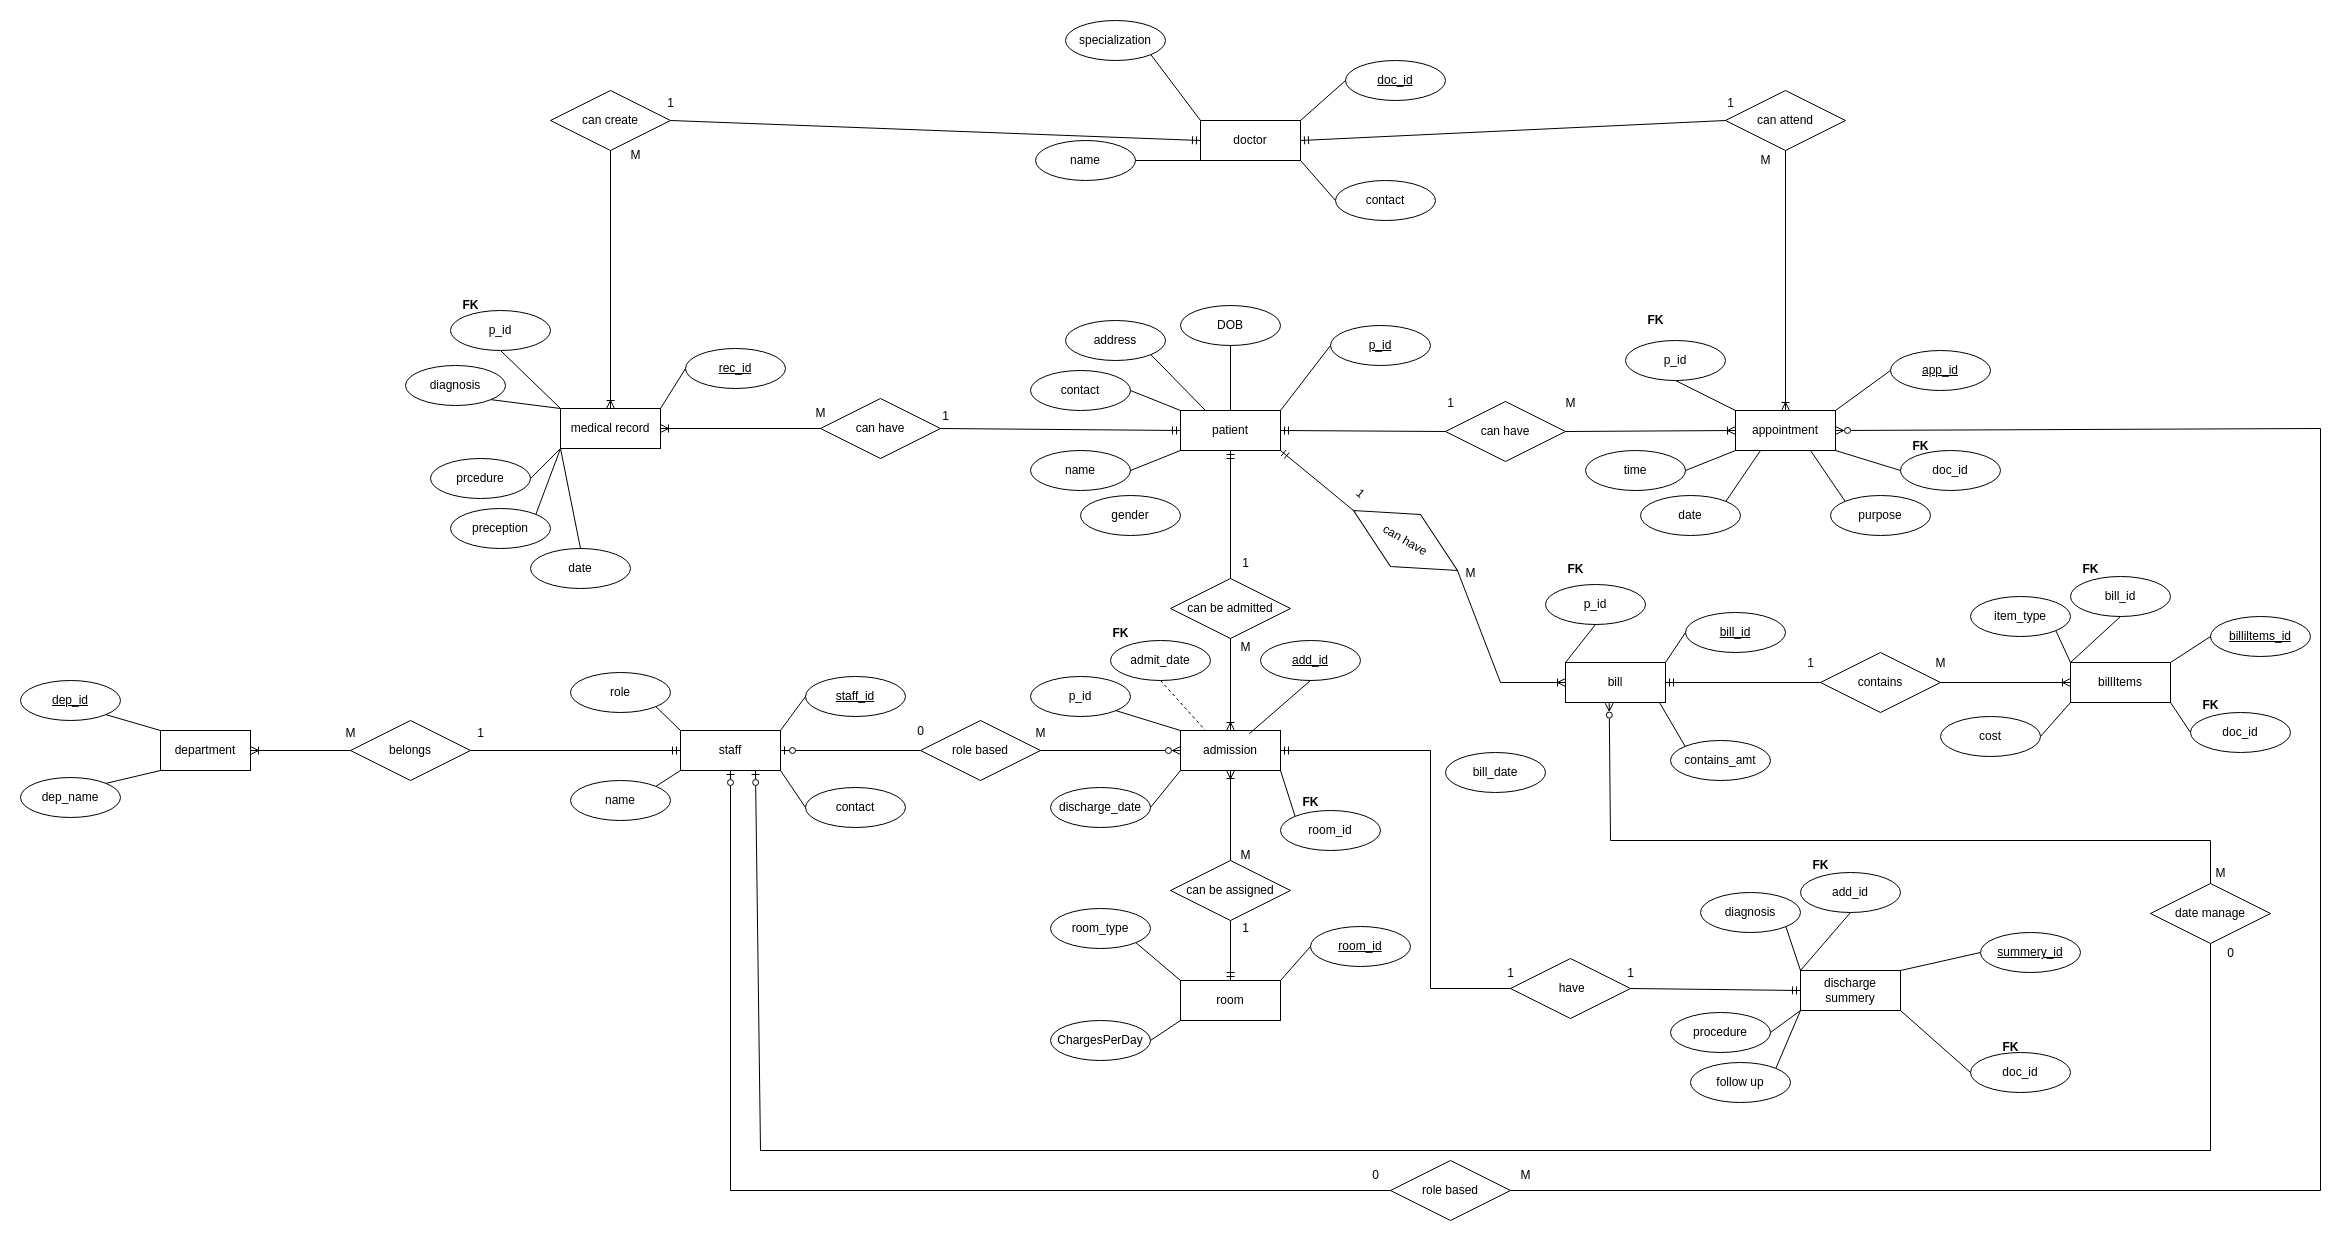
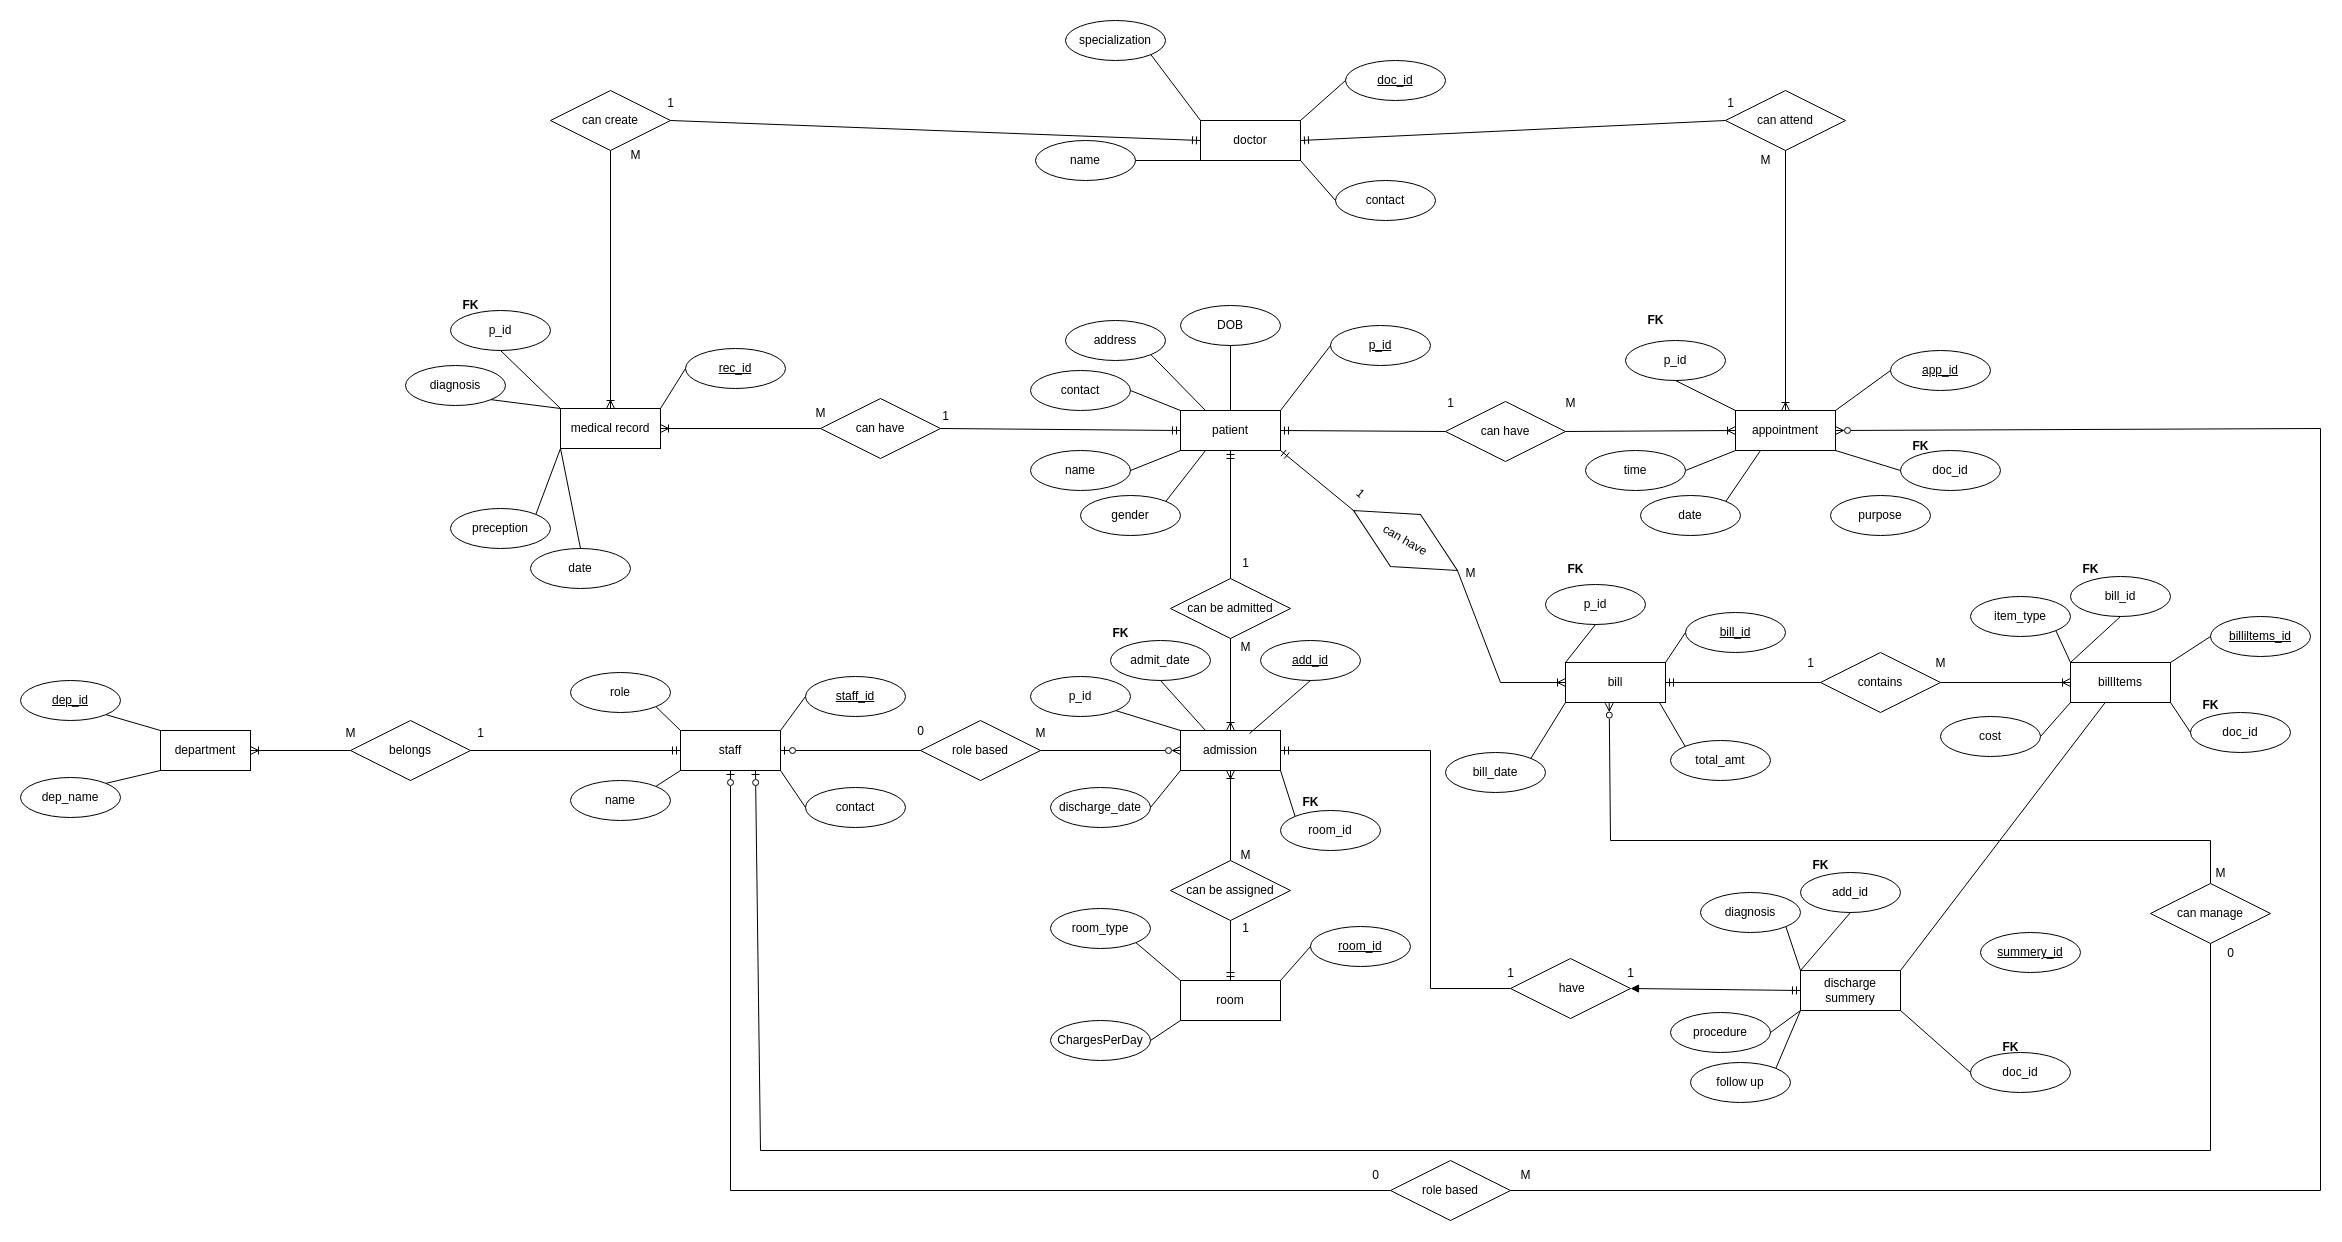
- <mxCell id="61" value="" style="endArrow=none;html=1;rounded=0;exitX=0;exitY=1;exitDx=0;exitDy=0;entryX=1;entryY=0.5;entryDx=0;entryDy=0;" edge="1" parent="1" source="53" target="54"><mxGeometry relative="1" as="geometry"><mxPoint x="770" y="792" as="sourcePoint" /><mxPoint x="785" y="838" as="targetPoint" /></mxGeometry></mxCell>
+ <mxCell id="12" value="" style="endArrow=none;html=1;rounded=0;exitX=0.25;exitY=1;exitDx=0;exitDy=0;entryX=1;entryY=0;entryDx=0;entryDy=0;" edge="1" parent="1" source="2" target="6"><mxGeometry relative="1" as="geometry"><mxPoint x="1175" y="475" as="sourcePoint" /><mxPoint x="1190" y="521" as="targetPoint" /></mxGeometry></mxCell>
- <mxCell id="51" value="" style="endArrow=none;html=1;rounded=0;exitX=0.75;exitY=1;exitDx=0;exitDy=0;entryX=0;entryY=0;entryDx=0;entryDy=0;" edge="1" parent="1" source="38" target="50"><mxGeometry relative="1" as="geometry"><mxPoint x="1785" y="471" as="sourcePoint" /><mxPoint x="1760" y="527" as="targetPoint" /></mxGeometry></mxCell>
- <mxCell id="54" value="prcedure" style="ellipse;whiteSpace=wrap;html=1;align=center;" vertex="1" parent="1"><mxGeometry x="430" y="458" width="100" height="40" as="geometry" /></mxCell>
- <mxCell id="80" value="" style="endArrow=none;html=1;rounded=0;exitX=0.5;exitY=1;exitDx=0;exitDy=0;entryX=0.25;entryY=0;entryDx=0;entryDy=0;dashed=1;" edge="1" parent="1" source="79" target="74"><mxGeometry relative="1" as="geometry"><mxPoint x="1085" y="703" as="sourcePoint" /><mxPoint x="1245" y="703" as="targetPoint" /></mxGeometry></mxCell>
+ <mxCell id="80" value="" style="endArrow=none;html=1;rounded=0;exitX=0.5;exitY=1;exitDx=0;exitDy=0;entryX=0.25;entryY=0;entryDx=0;entryDy=0;" edge="1" parent="1" source="79" target="74"><mxGeometry relative="1" as="geometry"><mxPoint x="1085" y="703" as="sourcePoint" /><mxPoint x="1245" y="703" as="targetPoint" /></mxGeometry></mxCell>
+ <mxCell id="94" value="" style="endArrow=none;html=1;rounded=0;exitX=0;exitY=1;exitDx=0;exitDy=0;entryX=1;entryY=0;entryDx=0;entryDy=0;" edge="1" parent="1" source="87" target="90"><mxGeometry relative="1" as="geometry"><mxPoint x="1625" y="856" as="sourcePoint" /><mxPoint x="1640" y="902" as="targetPoint" /></mxGeometry></mxCell>
- <mxCell id="91" value="contains_amt" style="ellipse;whiteSpace=wrap;html=1;align=center;" vertex="1" parent="1"><mxGeometry x="1670" y="740" width="100" height="40" as="geometry" /></mxCell>
+ <mxCell id="91" value="total_amt" style="ellipse;whiteSpace=wrap;html=1;align=center;" vertex="1" parent="1"><mxGeometry x="1670" y="740" width="100" height="40" as="geometry" /></mxCell>
- <mxCell id="186" value="date manage" style="shape=rhombus;perimeter=rhombusPerimeter;whiteSpace=wrap;html=1;align=center;" vertex="1" parent="1"><mxGeometry x="2150" y="883" width="120" height="60" as="geometry" /></mxCell>
+ <mxCell id="186" value="can manage" style="shape=rhombus;perimeter=rhombusPerimeter;whiteSpace=wrap;html=1;align=center;" vertex="1" parent="1"><mxGeometry x="2150" y="883" width="120" height="60" as="geometry" /></mxCell>
- <mxCell id="122" value="" style="endArrow=none;html=1;rounded=0;exitX=1;exitY=0;exitDx=0;exitDy=0;entryX=0;entryY=0.5;entryDx=0;entryDy=0;" edge="1" parent="1" source="110" target="112"><mxGeometry relative="1" as="geometry"><mxPoint x="1970" y="982" as="sourcePoint" /><mxPoint x="1985" y="1028" as="targetPoint" /></mxGeometry></mxCell>
+ <mxCell id="122" value="" style="endArrow=none;html=1;rounded=0;exitX=1;exitY=0;exitDx=0;exitDy=0;" edge="1" parent="1" source="110" target="97"><mxGeometry relative="1" as="geometry"><mxPoint x="1970" y="982" as="sourcePoint" /><mxPoint x="1985" y="1028" as="targetPoint" /></mxGeometry></mxCell>
- <mxCell id="162" value="" style="endArrow=none;html=1;rounded=0;exitX=0;exitY=0.5;exitDx=0;exitDy=0;startArrow=ERmandOne;startFill=0;entryX=1;entryY=0.5;entryDx=0;entryDy=0;" edge="1" parent="1" source="110" target="161"><mxGeometry relative="1" as="geometry"><mxPoint x="1640" y="1020" as="sourcePoint" /><mxPoint x="1640" y="960" as="targetPoint" /></mxGeometry></mxCell>
+ <mxCell id="162" value="" style="endArrow=block;html=1;rounded=0;exitX=0;exitY=0.5;exitDx=0;exitDy=0;startArrow=ERmandOne;startFill=0;entryX=1;entryY=0.5;entryDx=0;entryDy=0;" edge="1" parent="1" source="110" target="161"><mxGeometry relative="1" as="geometry"><mxPoint x="1640" y="1020" as="sourcePoint" /><mxPoint x="1640" y="960" as="targetPoint" /></mxGeometry></mxCell>
